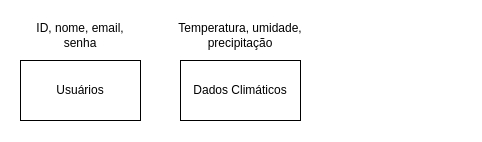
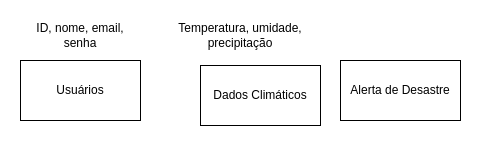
- <mxCell id="4" value="Dados Climáticos" style="rounded=0;whiteSpace=wrap;html=1;" vertex="1" parent="1"><mxGeometry x="180" y="60" width="120" height="60" as="geometry" /></mxCell>
+ <mxCell id="4" value="Dados Climáticos" style="rounded=0;whiteSpace=wrap;html=1;" vertex="1" parent="1"><mxGeometry x="200" y="65" width="120" height="60" as="geometry" /></mxCell>
+ <mxCell id="5" value="Alerta de Desastre" style="rounded=0;whiteSpace=wrap;html=1;" vertex="1" parent="1"><mxGeometry x="340" y="60" width="120" height="60" as="geometry" /></mxCell>
